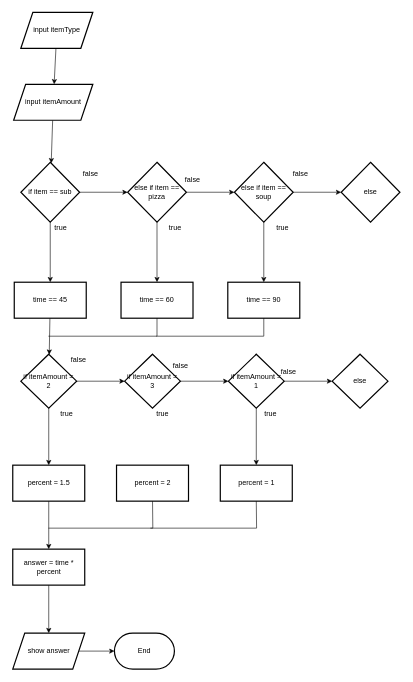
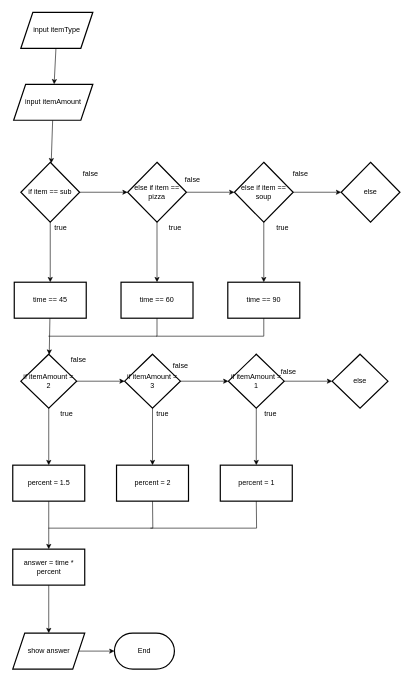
+ <mxCell id="24" value="" style="edgeStyle=none;html=1;" edge="1" parent="1" source="26" target="27"><mxGeometry relative="1" as="geometry" /></mxCell>
